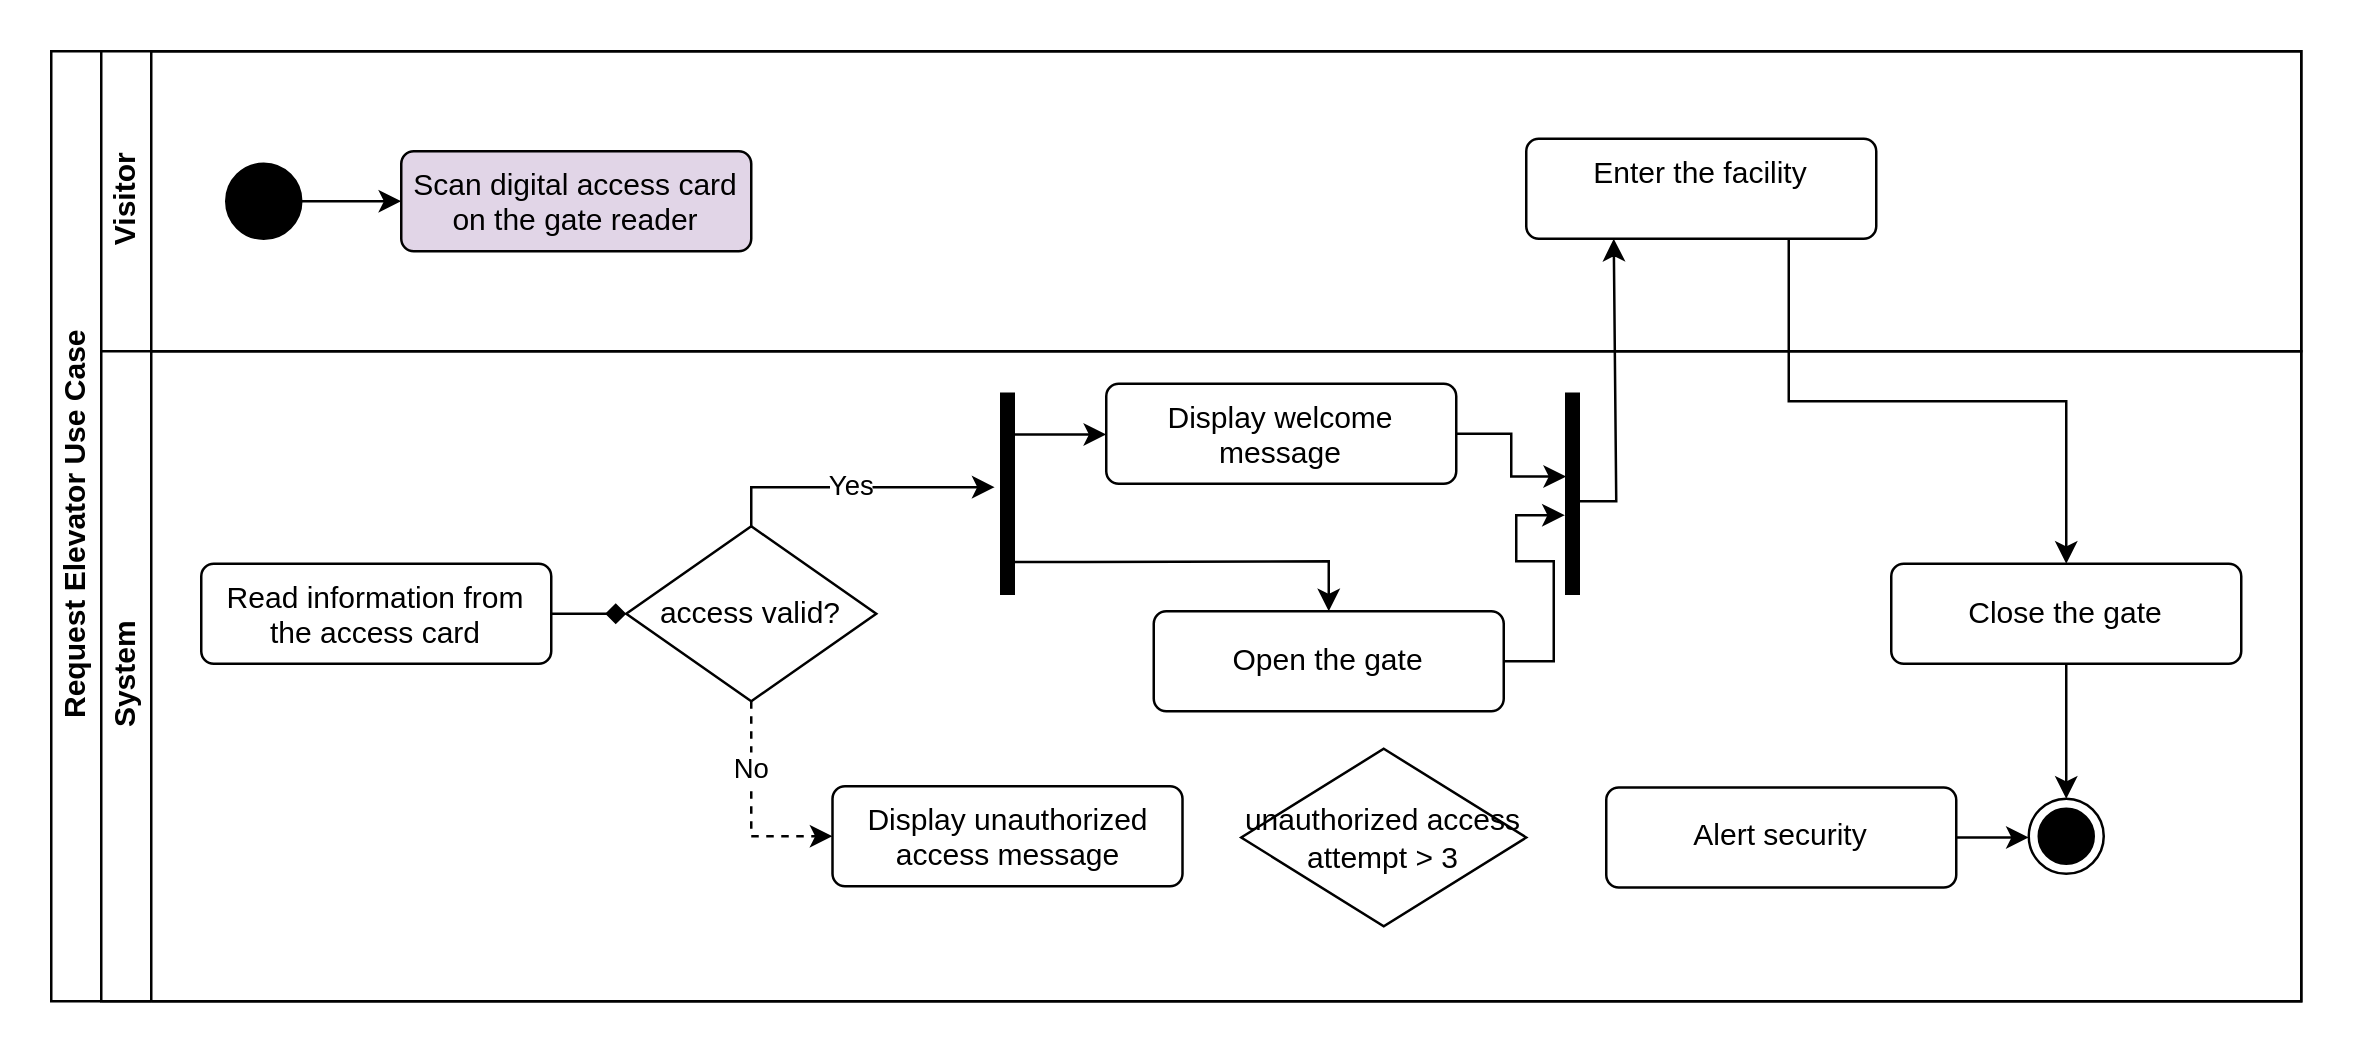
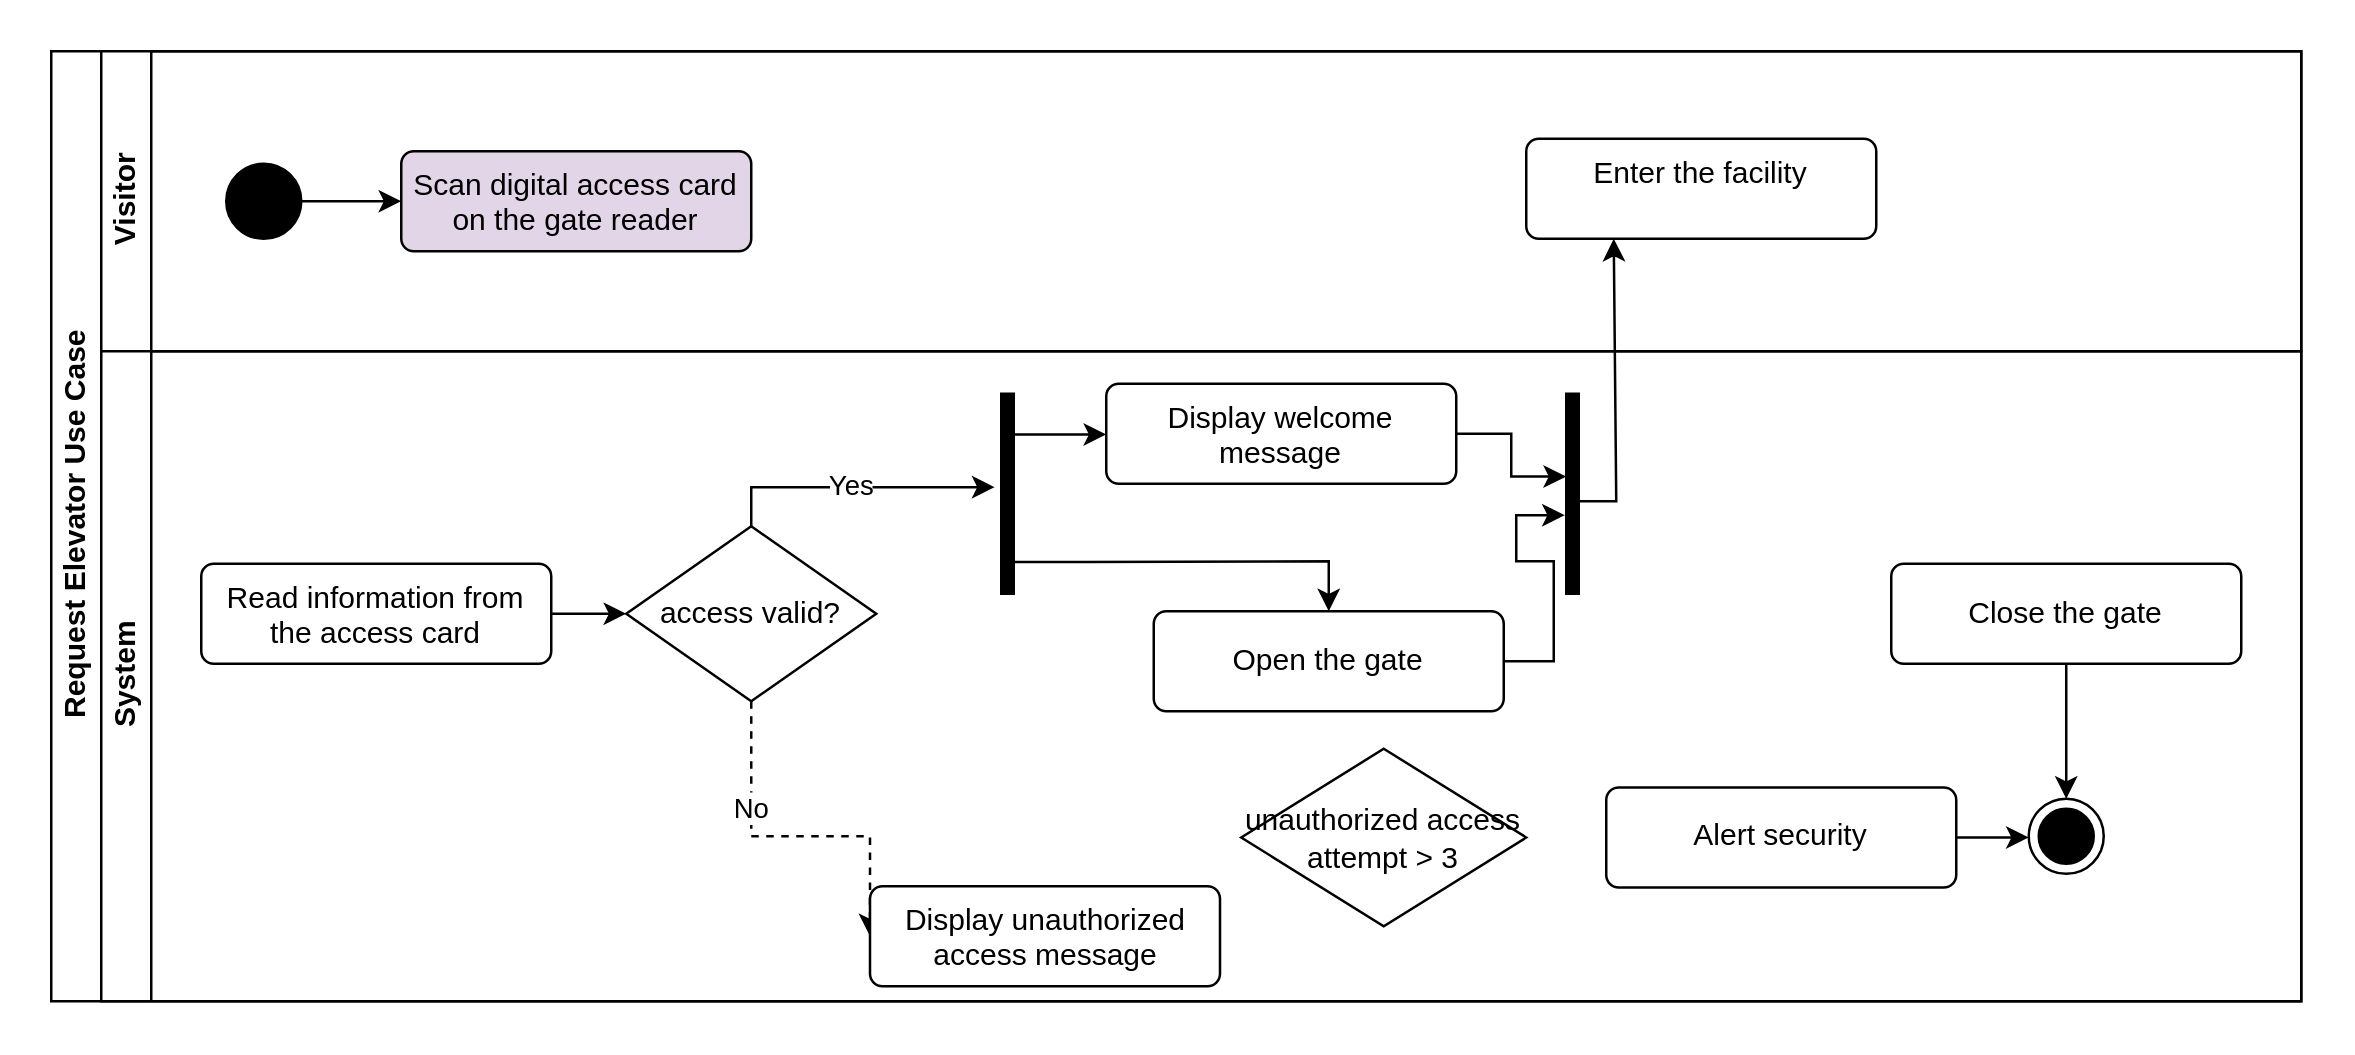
- <mxCell id="9" style="edgeStyle=orthogonalEdgeStyle;rounded=0;orthogonalLoop=1;jettySize=auto;html=1;exitX=0.75;exitY=1;exitDx=0;exitDy=0;entryX=0.5;entryY=0;entryDx=0;entryDy=0;" edge="1" parent="2" source="7" target="25"><mxGeometry relative="1" as="geometry" /></mxCell>
- <mxCell id="14" style="edgeStyle=orthogonalEdgeStyle;rounded=0;orthogonalLoop=1;jettySize=auto;html=1;exitX=1;exitY=0.5;exitDx=0;exitDy=0;entryX=0;entryY=0.5;entryDx=0;entryDy=0;endArrow=diamond;" edge="1" parent="10" source="15" target="13"><mxGeometry relative="1" as="geometry" /></mxCell>
+ <mxCell id="14" style="edgeStyle=orthogonalEdgeStyle;rounded=0;orthogonalLoop=1;jettySize=auto;html=1;exitX=1;exitY=0.5;exitDx=0;exitDy=0;entryX=0;entryY=0.5;entryDx=0;entryDy=0;" edge="1" parent="10" source="15" target="13"><mxGeometry relative="1" as="geometry" /></mxCell>
- <mxCell id="27" value="Display unauthorized access message" style="html=1;align=center;verticalAlign=top;rounded=1;absoluteArcSize=1;arcSize=10;dashed=0;whiteSpace=wrap;" vertex="1" parent="10"><mxGeometry x="292.5" y="174" width="140" height="40" as="geometry" /></mxCell>
+ <mxCell id="27" value="Display unauthorized access message" style="html=1;align=center;verticalAlign=top;rounded=1;absoluteArcSize=1;arcSize=10;dashed=0;whiteSpace=wrap;" vertex="1" parent="10"><mxGeometry x="307.5" y="214" width="140" height="40" as="geometry" /></mxCell>
